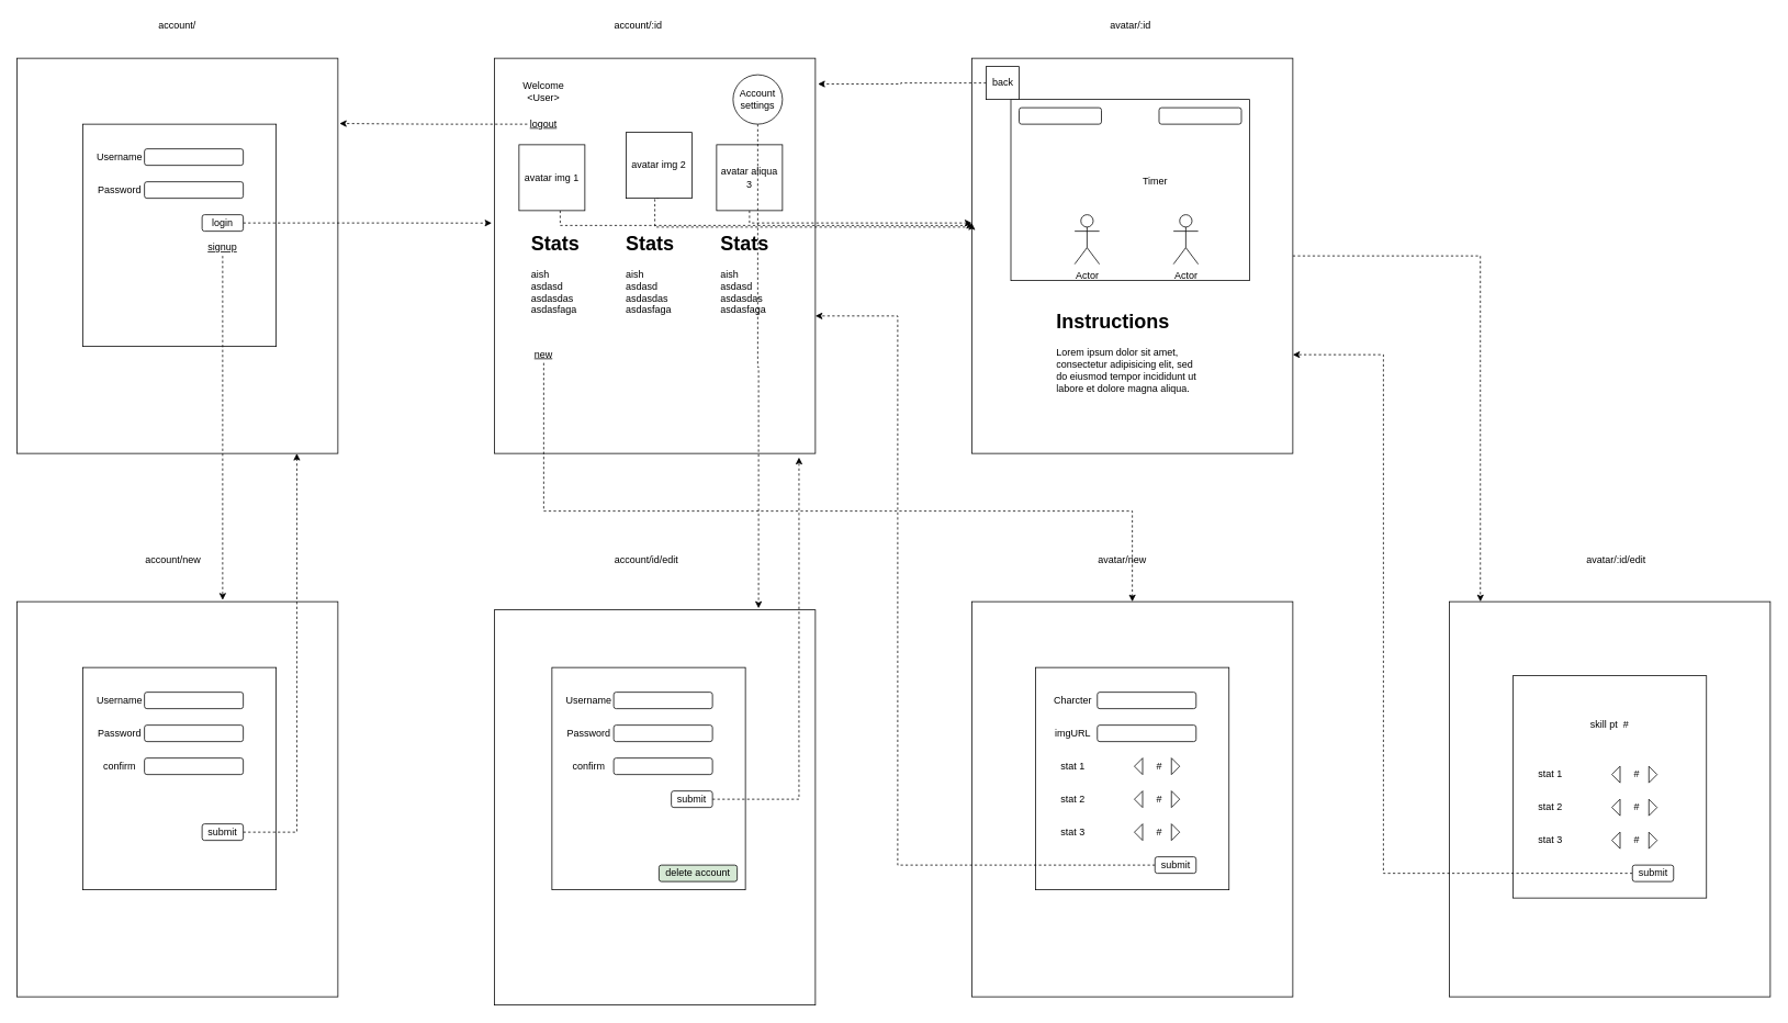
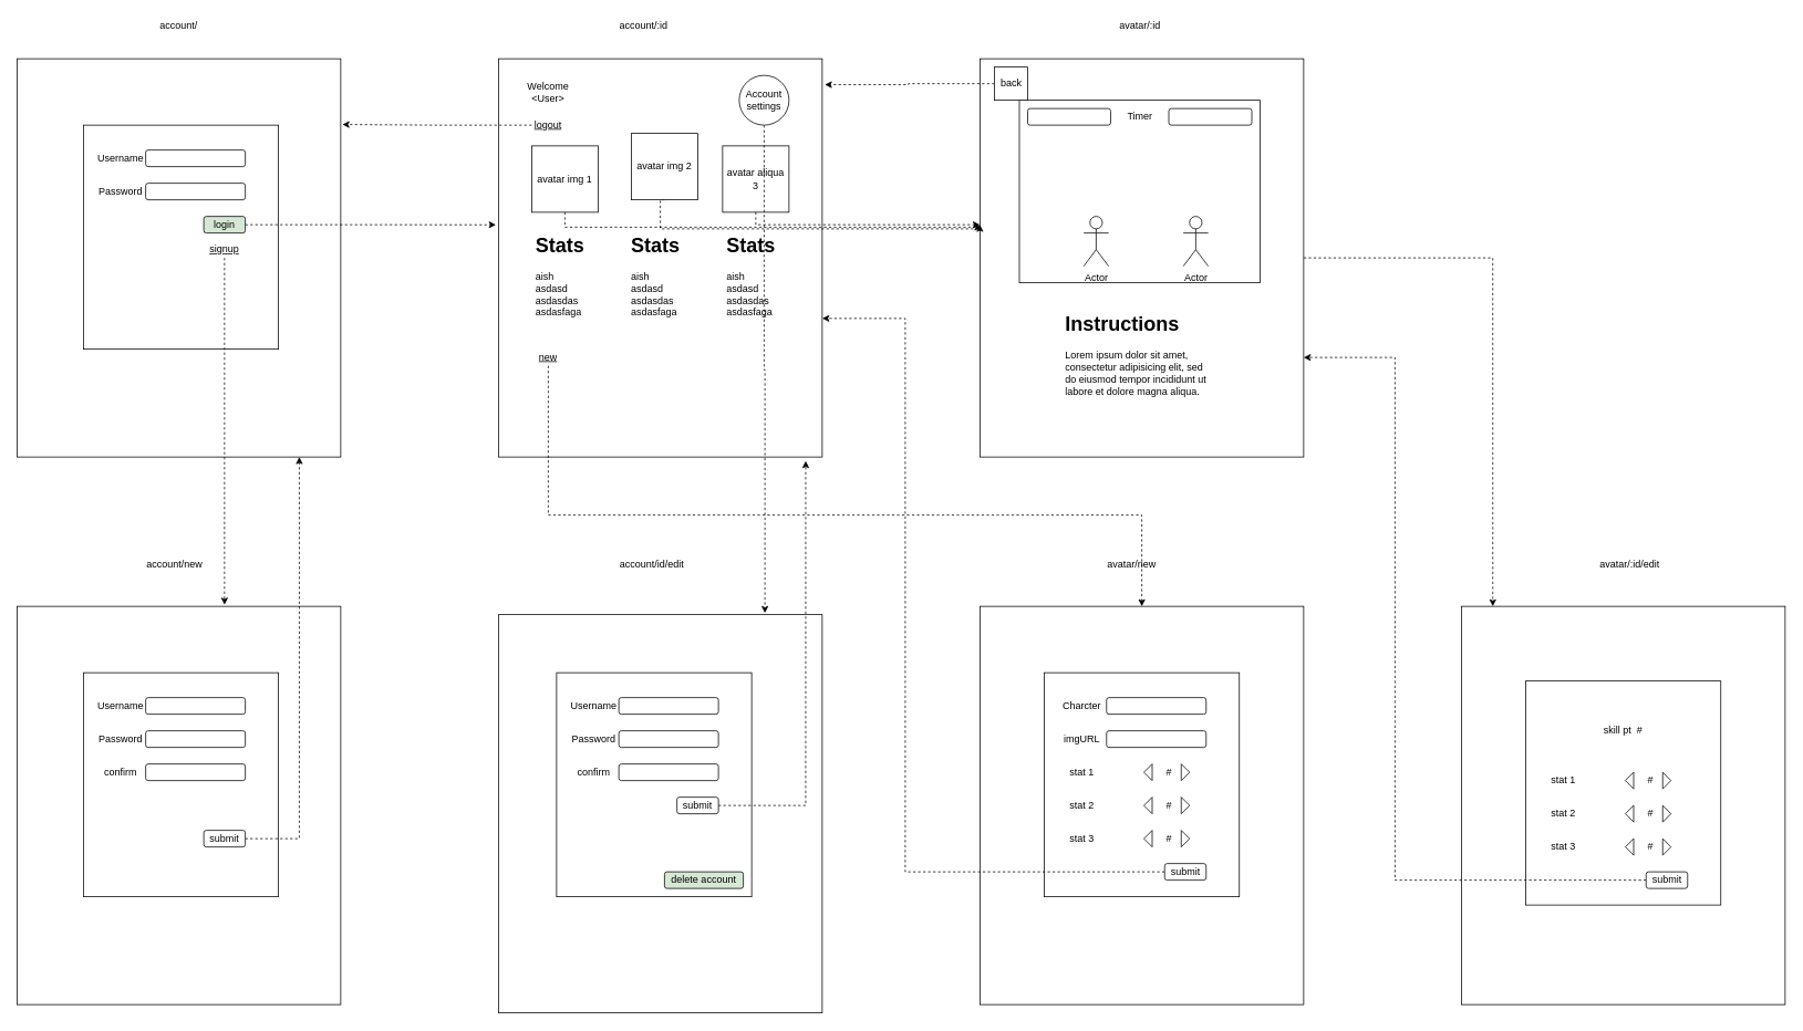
- <mxCell id="30" value="avatar img 1" style="whiteSpace=wrap;html=1;aspect=fixed;" vertex="1" parent="1"><mxGeometry x="630" y="175" width="80" height="80" as="geometry" /></mxCell>
+ <mxCell id="30" value="avatar img 1" style="whiteSpace=wrap;html=1;aspect=fixed;" vertex="1" parent="1"><mxGeometry x="640" y="175" width="80" height="80" as="geometry" /></mxCell>
- <mxCell id="99" value="Timer" style="text;html=1;strokeColor=none;fillColor=none;align=center;verticalAlign=middle;whiteSpace=wrap;rounded=0;" vertex="1" parent="1"><mxGeometry x="1382.5" y="210" width="40" height="20" as="geometry" /></mxCell>
+ <mxCell id="99" value="Timer" style="text;html=1;strokeColor=none;fillColor=none;align=center;verticalAlign=middle;whiteSpace=wrap;rounded=0;" vertex="1" parent="1"><mxGeometry x="1352.5" y="130" width="40" height="20" as="geometry" /></mxCell>
- <mxCell id="21" value="login" style="rounded=1;whiteSpace=wrap;html=1;" vertex="1" parent="1"><mxGeometry x="245" y="260" width="50" height="20" as="geometry" /></mxCell>
+ <mxCell id="21" value="login" style="rounded=1;whiteSpace=wrap;html=1;fillColor=#d5e8d4;" vertex="1" parent="1"><mxGeometry x="245" y="260" width="50" height="20" as="geometry" /></mxCell>
